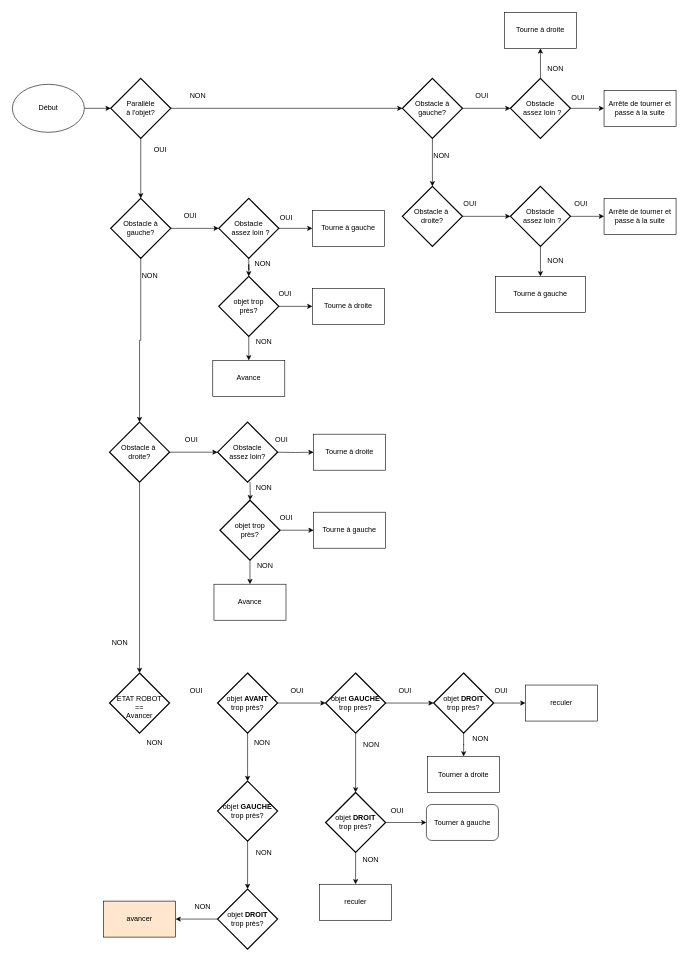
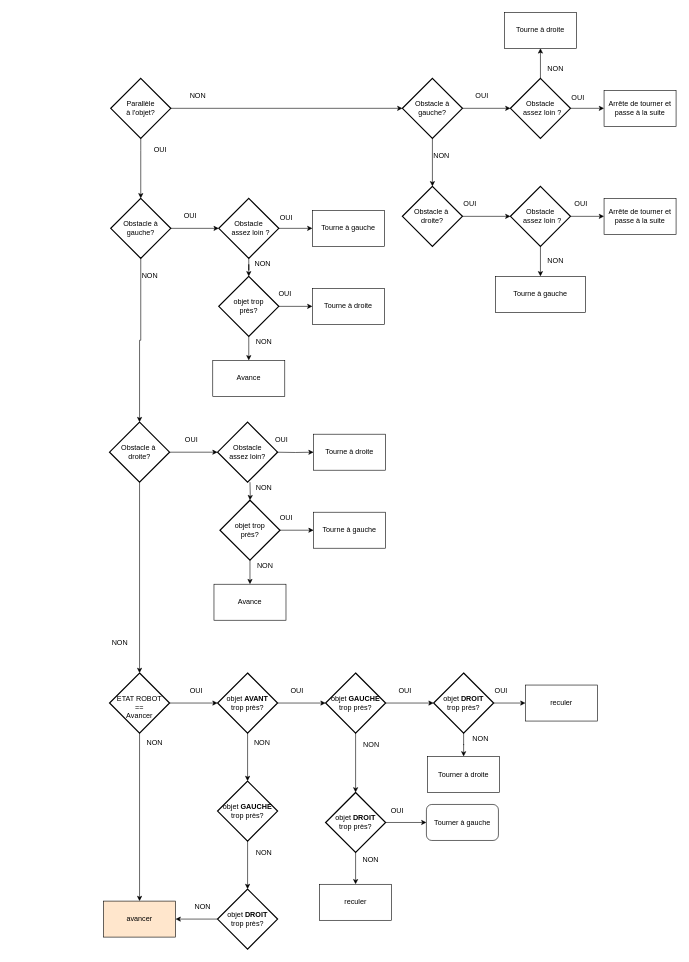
- <mxCell id="3" value="Début" style="ellipse;whiteSpace=wrap;html=1;" vertex="1" parent="1"><mxGeometry x="20" y="140" width="120" height="80" as="geometry" /></mxCell>
- <mxCell id="2" value="" style="edgeStyle=orthogonalEdgeStyle;rounded=0;orthogonalLoop=1;jettySize=auto;html=1;" edge="1" parent="1" source="3" target="6"><mxGeometry relative="1" as="geometry" /></mxCell>
+ <mxCell id="43" value="" style="edgeStyle=orthogonalEdgeStyle;rounded=0;orthogonalLoop=1;jettySize=auto;html=1;" edge="1" parent="1" source="45" target="48"><mxGeometry relative="1" as="geometry" /></mxCell>
+ <mxCell id="44" value="" style="edgeStyle=orthogonalEdgeStyle;rounded=0;orthogonalLoop=1;jettySize=auto;html=1;" edge="1" parent="1" source="45" target="99"><mxGeometry relative="1" as="geometry" /></mxCell>
